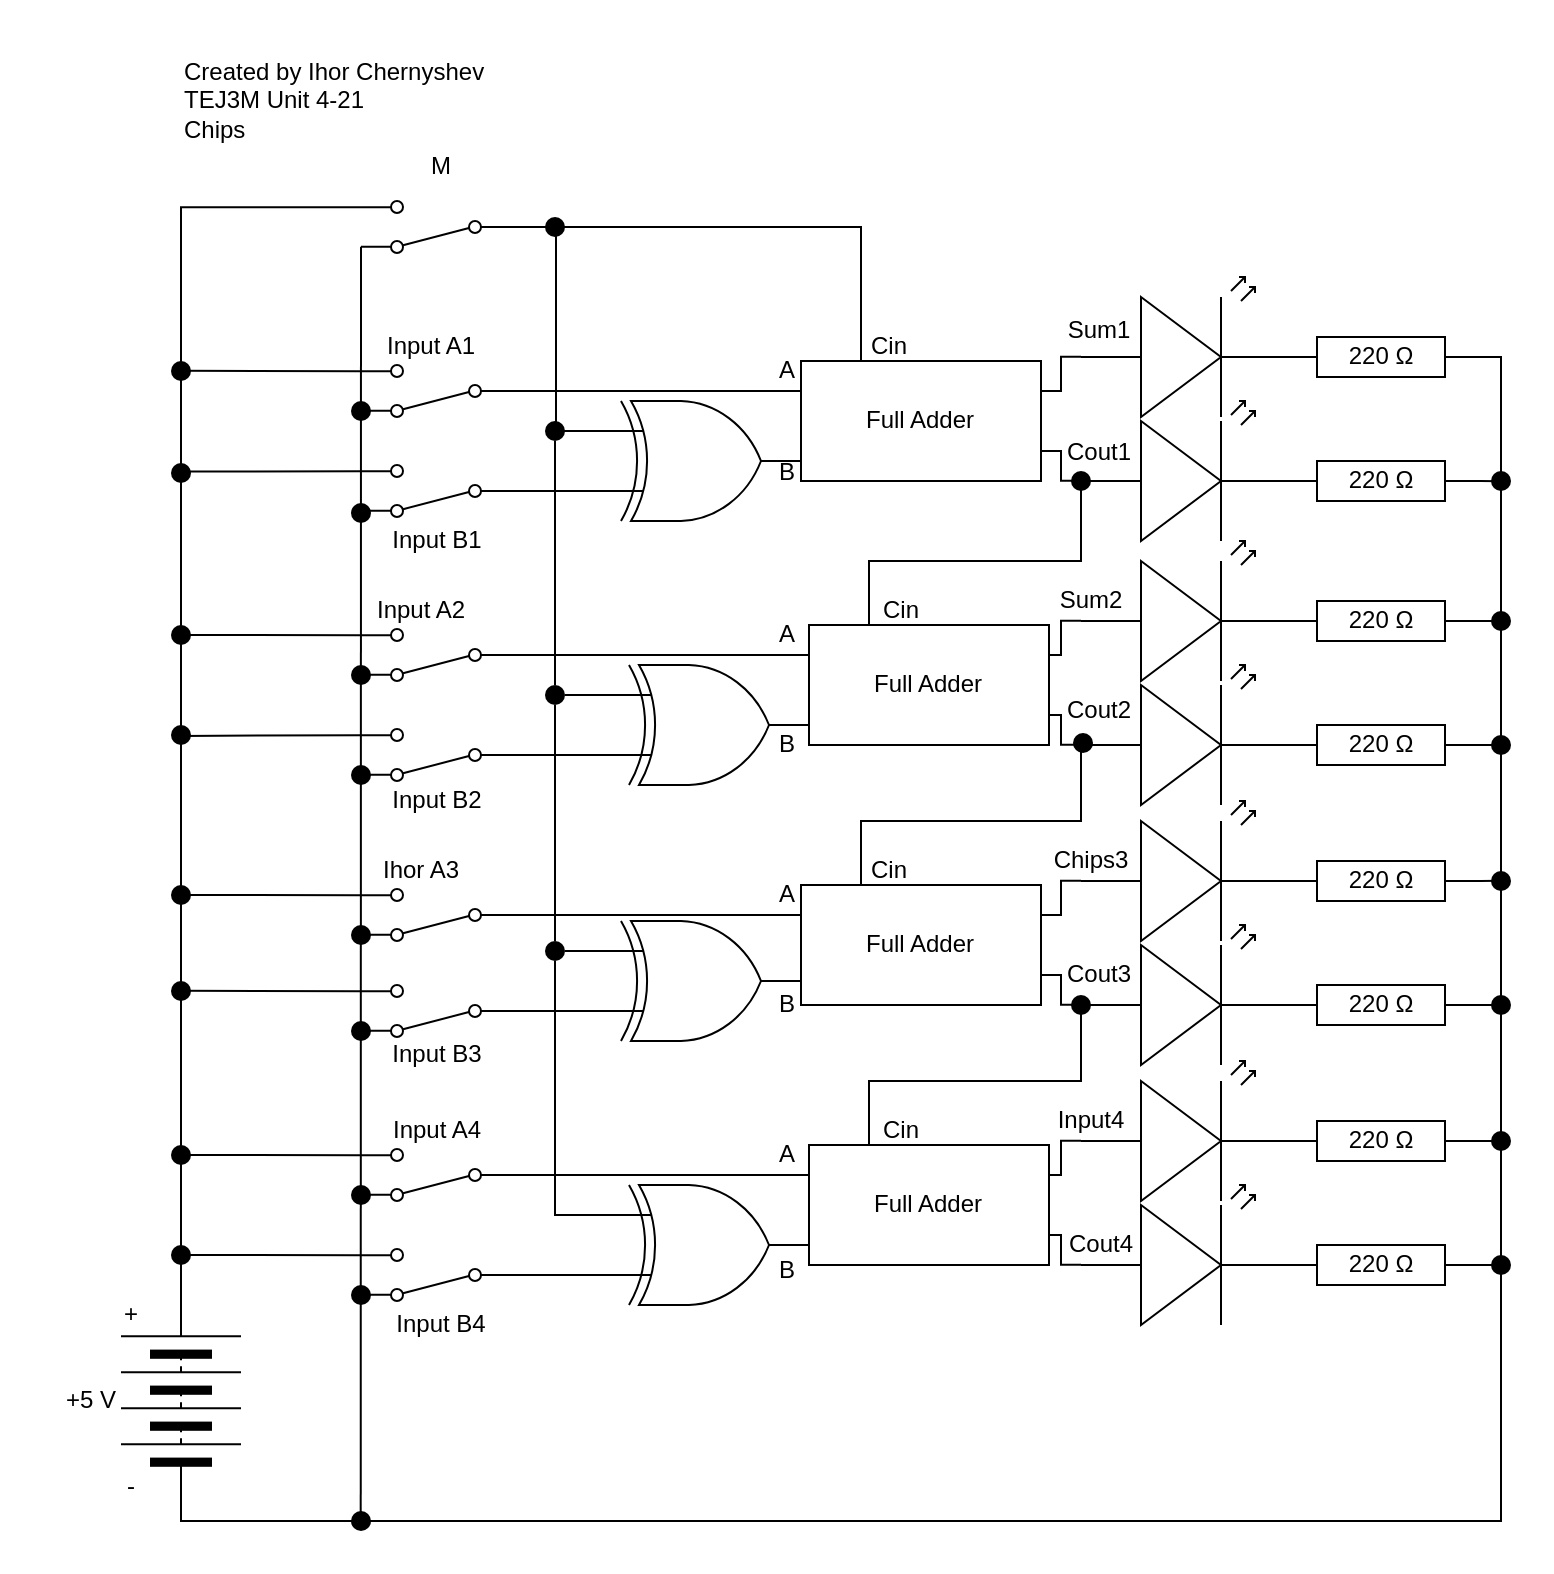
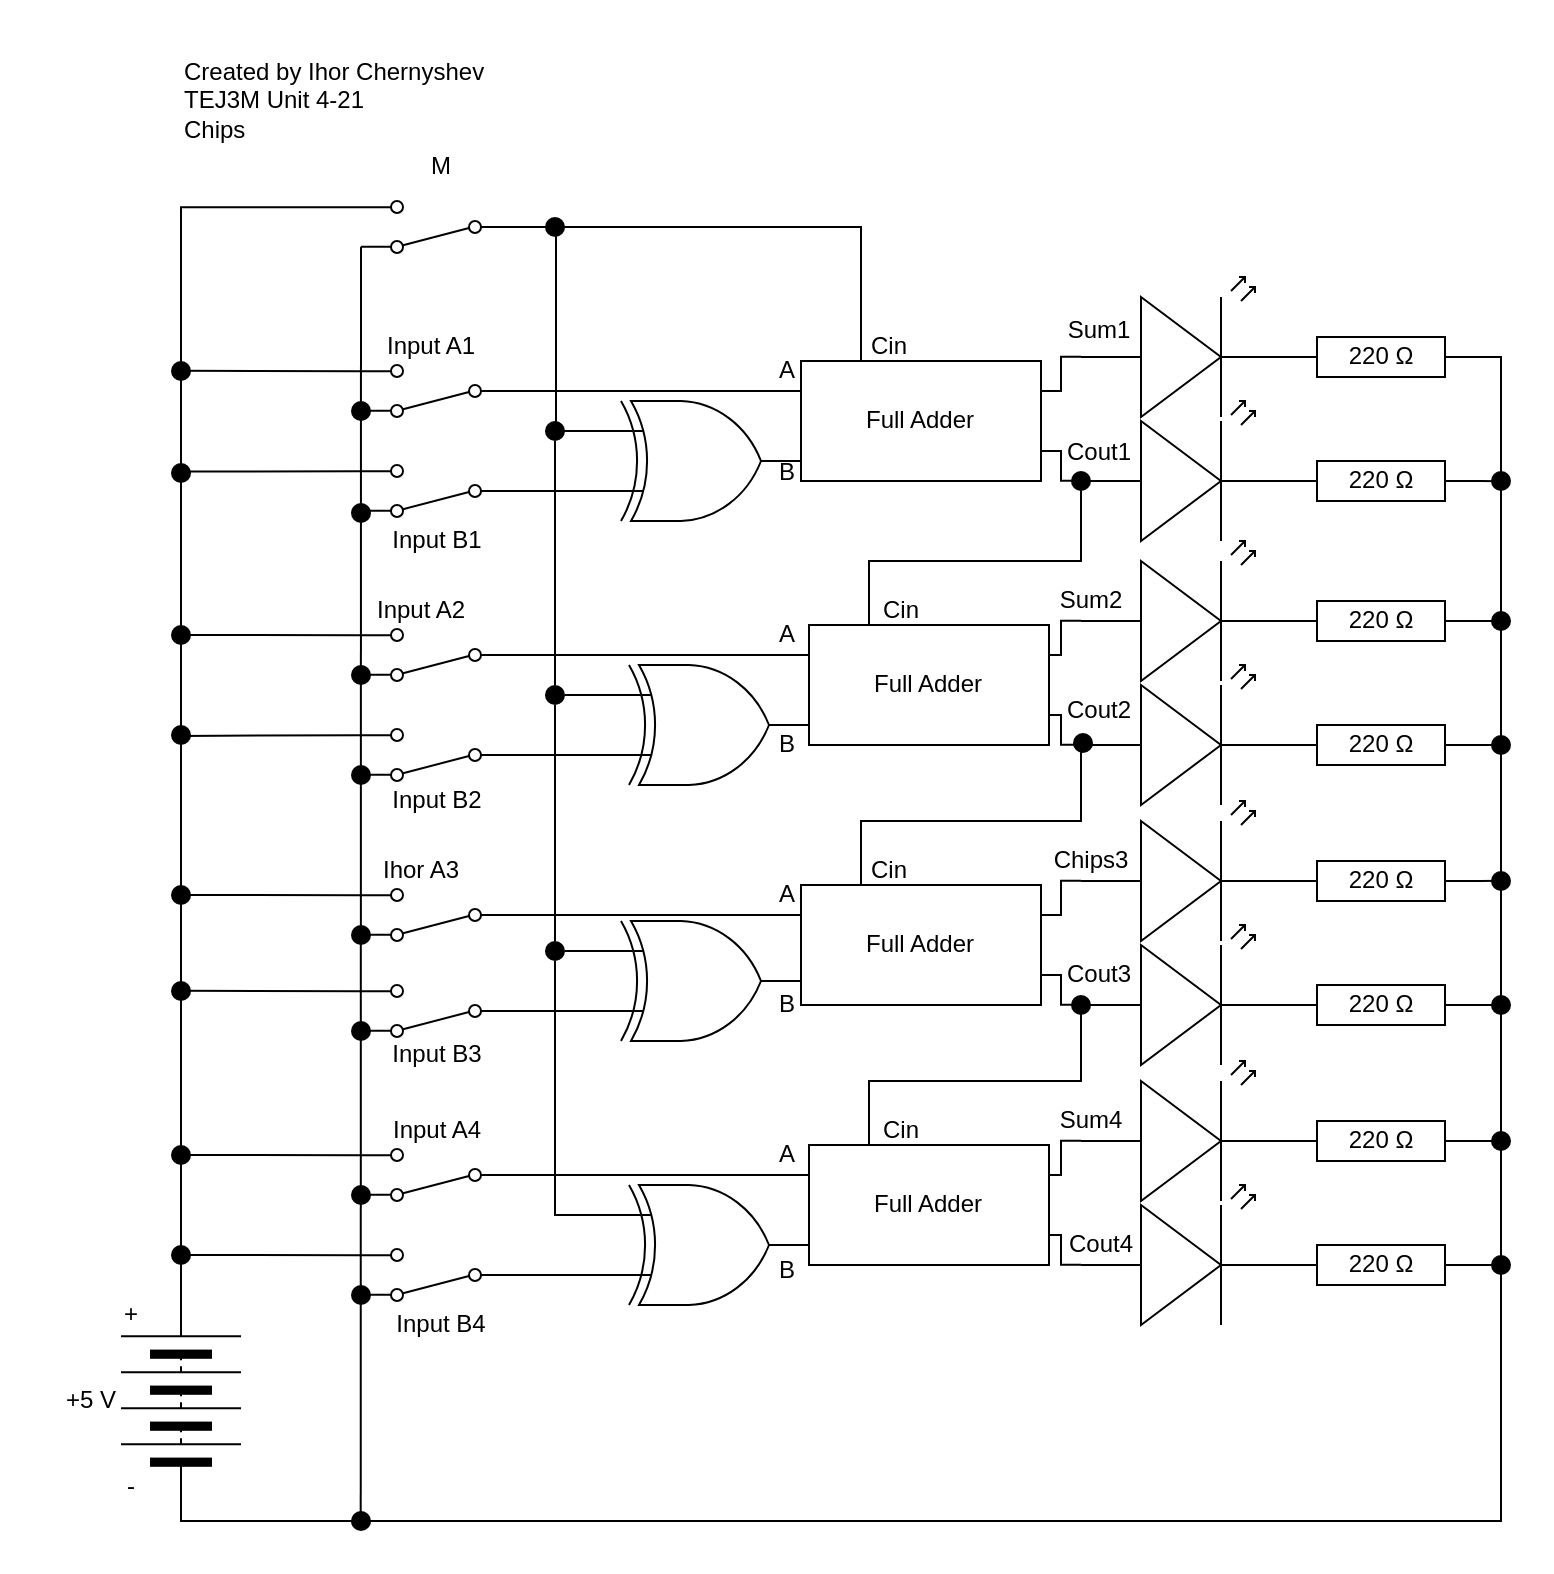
- <mxCell id="138" value="Input4" style="text;html=1;align=center;verticalAlign=middle;resizable=0;points=[];autosize=1;strokeColor=none;fillColor=none;" vertex="1" parent="1"><mxGeometry x="515" y="545" width="60" height="30" as="geometry" /></mxCell>
+ <mxCell id="138" value="Sum4" style="text;html=1;align=center;verticalAlign=middle;resizable=0;points=[];autosize=1;strokeColor=none;fillColor=none;" vertex="1" parent="1"><mxGeometry x="515" y="545" width="60" height="30" as="geometry" /></mxCell>
